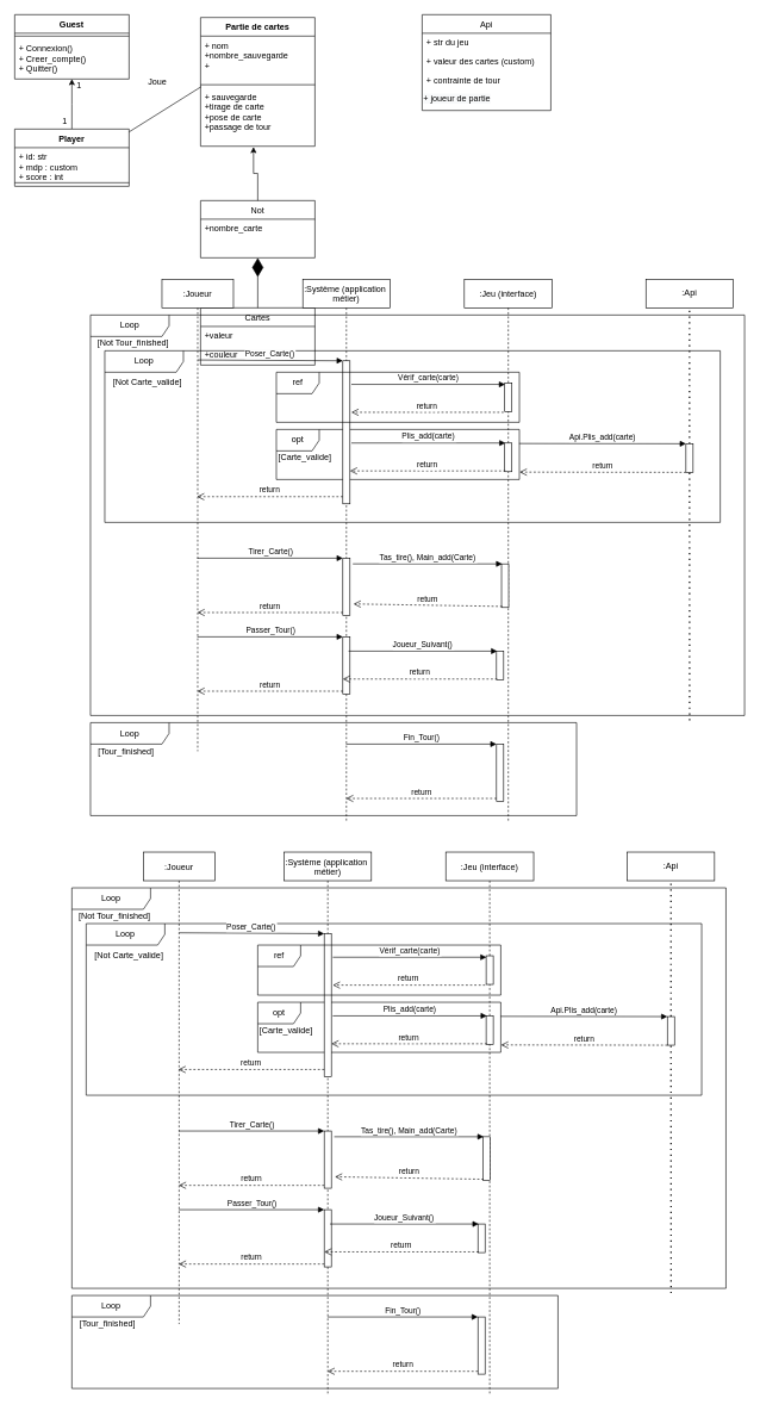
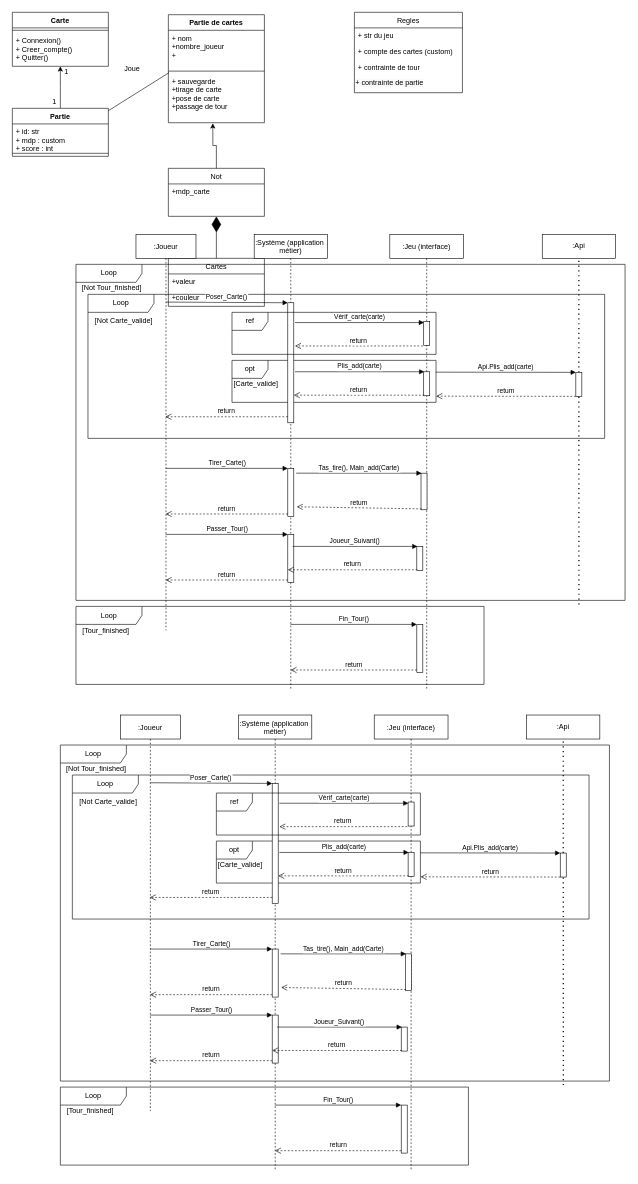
- <mxCell id="2" value="Guest" style="swimlane;fontStyle=1;align=center;verticalAlign=top;childLayout=stackLayout;horizontal=1;startSize=26;horizontalStack=0;resizeParent=1;resizeParentMax=0;resizeLast=0;collapsible=1;marginBottom=0;" parent="1" vertex="1"><mxGeometry x="20" y="20" width="160" height="90" as="geometry" /></mxCell>
+ <mxCell id="2" value="Carte" style="swimlane;fontStyle=1;align=center;verticalAlign=top;childLayout=stackLayout;horizontal=1;startSize=26;horizontalStack=0;resizeParent=1;resizeParentMax=0;resizeLast=0;collapsible=1;marginBottom=0;" parent="1" vertex="1"><mxGeometry x="20" y="20" width="160" height="90" as="geometry" /></mxCell>
- <mxCell id="15" value="Api" style="swimlane;fontStyle=0;childLayout=stackLayout;horizontal=1;startSize=26;fillColor=none;horizontalStack=0;resizeParent=1;resizeParentMax=0;resizeLast=0;collapsible=1;marginBottom=0;" parent="1" vertex="1"><mxGeometry x="590" y="20" width="180" height="134" as="geometry" /></mxCell>
+ <mxCell id="15" value="Regles" style="swimlane;fontStyle=0;childLayout=stackLayout;horizontal=1;startSize=26;fillColor=none;horizontalStack=0;resizeParent=1;resizeParentMax=0;resizeLast=0;collapsible=1;marginBottom=0;" parent="1" vertex="1"><mxGeometry x="590" y="20" width="180" height="134" as="geometry" /></mxCell>
- <mxCell id="12" value="+ nom&#10;+nombre_sauvegarde&#10;+" style="text;strokeColor=none;fillColor=none;align=left;verticalAlign=top;spacingLeft=4;spacingRight=4;overflow=hidden;rotatable=0;points=[[0,0.5],[1,0.5]];portConstraint=eastwest;" parent="11" vertex="1"><mxGeometry y="26" width="160" height="64" as="geometry" /></mxCell>
+ <mxCell id="12" value="+ nom&#10;+nombre_joueur&#10;+" style="text;strokeColor=none;fillColor=none;align=left;verticalAlign=top;spacingLeft=4;spacingRight=4;overflow=hidden;rotatable=0;points=[[0,0.5],[1,0.5]];portConstraint=eastwest;" parent="11" vertex="1"><mxGeometry y="26" width="160" height="64" as="geometry" /></mxCell>
- <mxCell id="17" value="+ valeur des cartes (custom)" style="text;strokeColor=none;fillColor=none;align=left;verticalAlign=top;spacingLeft=4;spacingRight=4;overflow=hidden;rotatable=0;points=[[0,0.5],[1,0.5]];portConstraint=eastwest;" parent="15" vertex="1"><mxGeometry y="52" width="180" height="26" as="geometry" /></mxCell>
+ <mxCell id="17" value="+ compte des cartes (custom)" style="text;strokeColor=none;fillColor=none;align=left;verticalAlign=top;spacingLeft=4;spacingRight=4;overflow=hidden;rotatable=0;points=[[0,0.5],[1,0.5]];portConstraint=eastwest;" parent="15" vertex="1"><mxGeometry y="52" width="180" height="26" as="geometry" /></mxCell>
- <mxCell id="19" value="&lt;span style=&quot;color: rgb(0 , 0 , 0) ; font-family: &amp;#34;helvetica&amp;#34; ; font-size: 12px ; font-style: normal ; font-weight: 400 ; letter-spacing: normal ; text-align: left ; text-indent: 0px ; text-transform: none ; word-spacing: 0px ; background-color: rgb(248 , 249 , 250) ; display: inline ; float: none&quot;&gt;+ joueur de partie&lt;/span&gt;" style="text;whiteSpace=wrap;html=1;" parent="15" vertex="1"><mxGeometry y="104" width="180" height="30" as="geometry" /></mxCell>
+ <mxCell id="19" value="&lt;span style=&quot;color: rgb(0 , 0 , 0) ; font-family: &amp;#34;helvetica&amp;#34; ; font-size: 12px ; font-style: normal ; font-weight: 400 ; letter-spacing: normal ; text-align: left ; text-indent: 0px ; text-transform: none ; word-spacing: 0px ; background-color: rgb(248 , 249 , 250) ; display: inline ; float: none&quot;&gt;+ contrainte de partie&lt;/span&gt;" style="text;whiteSpace=wrap;html=1;" parent="15" vertex="1"><mxGeometry y="104" width="180" height="30" as="geometry" /></mxCell>
- <mxCell id="6" value="Player" style="swimlane;fontStyle=1;align=center;verticalAlign=top;childLayout=stackLayout;horizontal=1;startSize=26;horizontalStack=0;resizeParent=1;resizeParentMax=0;resizeLast=0;collapsible=1;marginBottom=0;" parent="1" vertex="1"><mxGeometry x="20" y="180" width="160" height="80" as="geometry" /></mxCell>
+ <mxCell id="6" value="Partie" style="swimlane;fontStyle=1;align=center;verticalAlign=top;childLayout=stackLayout;horizontal=1;startSize=26;horizontalStack=0;resizeParent=1;resizeParentMax=0;resizeLast=0;collapsible=1;marginBottom=0;" parent="1" vertex="1"><mxGeometry x="20" y="180" width="160" height="80" as="geometry" /></mxCell>
- <mxCell id="25" value="+nombre_carte" style="text;strokeColor=none;fillColor=none;align=left;verticalAlign=top;spacingLeft=4;spacingRight=4;overflow=hidden;rotatable=0;points=[[0,0.5],[1,0.5]];portConstraint=eastwest;" parent="24" vertex="1"><mxGeometry y="26" width="160" height="54" as="geometry" /></mxCell>
+ <mxCell id="25" value="+mdp_carte" style="text;strokeColor=none;fillColor=none;align=left;verticalAlign=top;spacingLeft=4;spacingRight=4;overflow=hidden;rotatable=0;points=[[0,0.5],[1,0.5]];portConstraint=eastwest;" parent="24" vertex="1"><mxGeometry y="26" width="160" height="54" as="geometry" /></mxCell>
